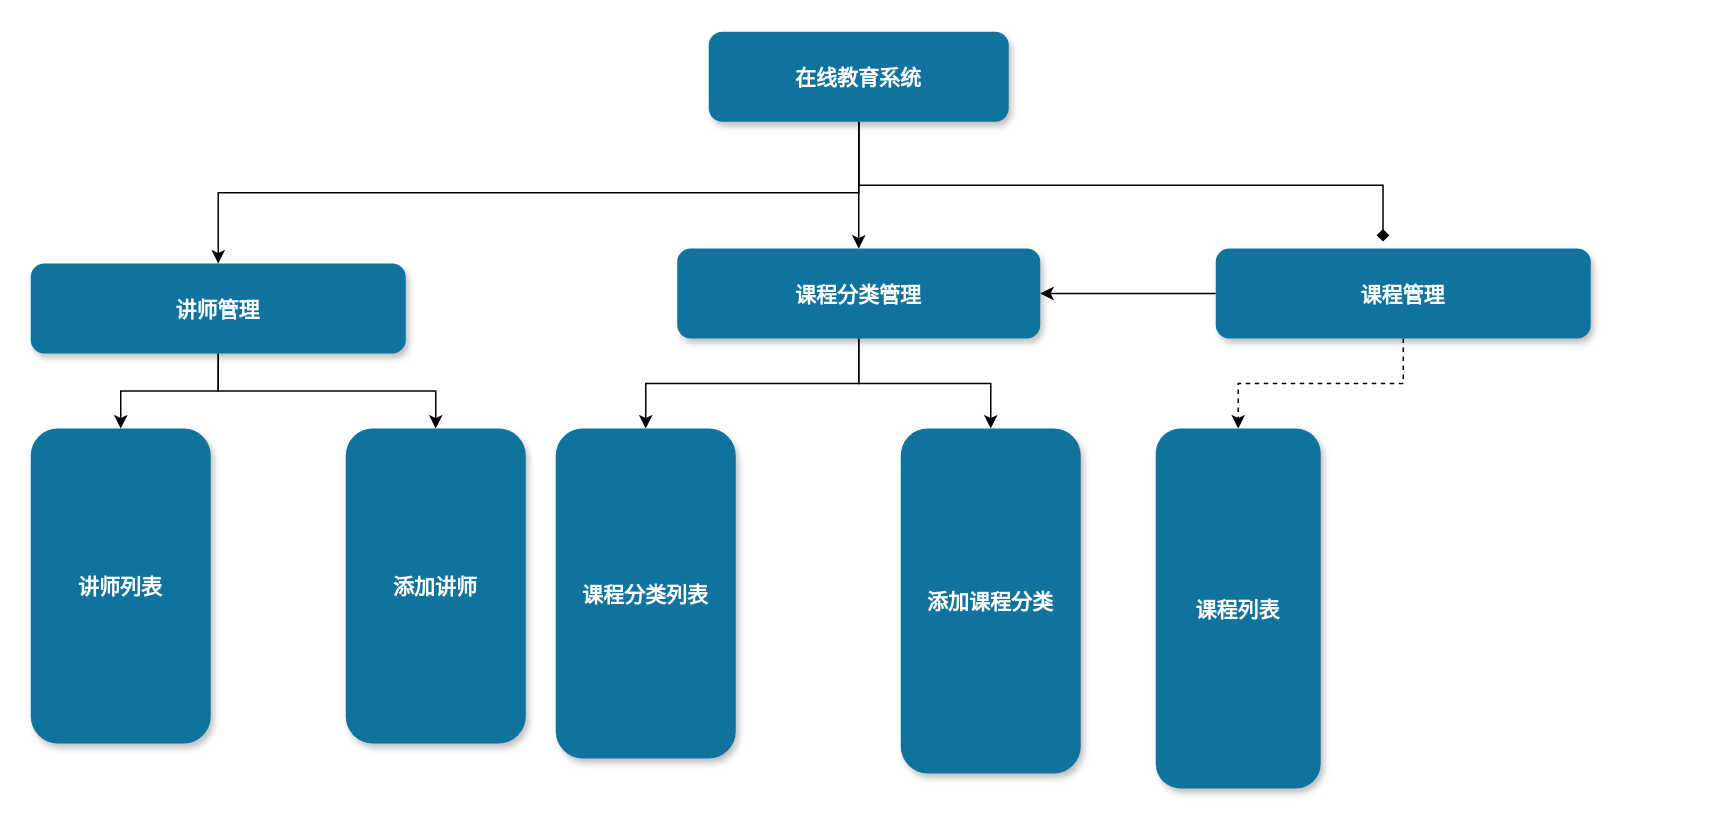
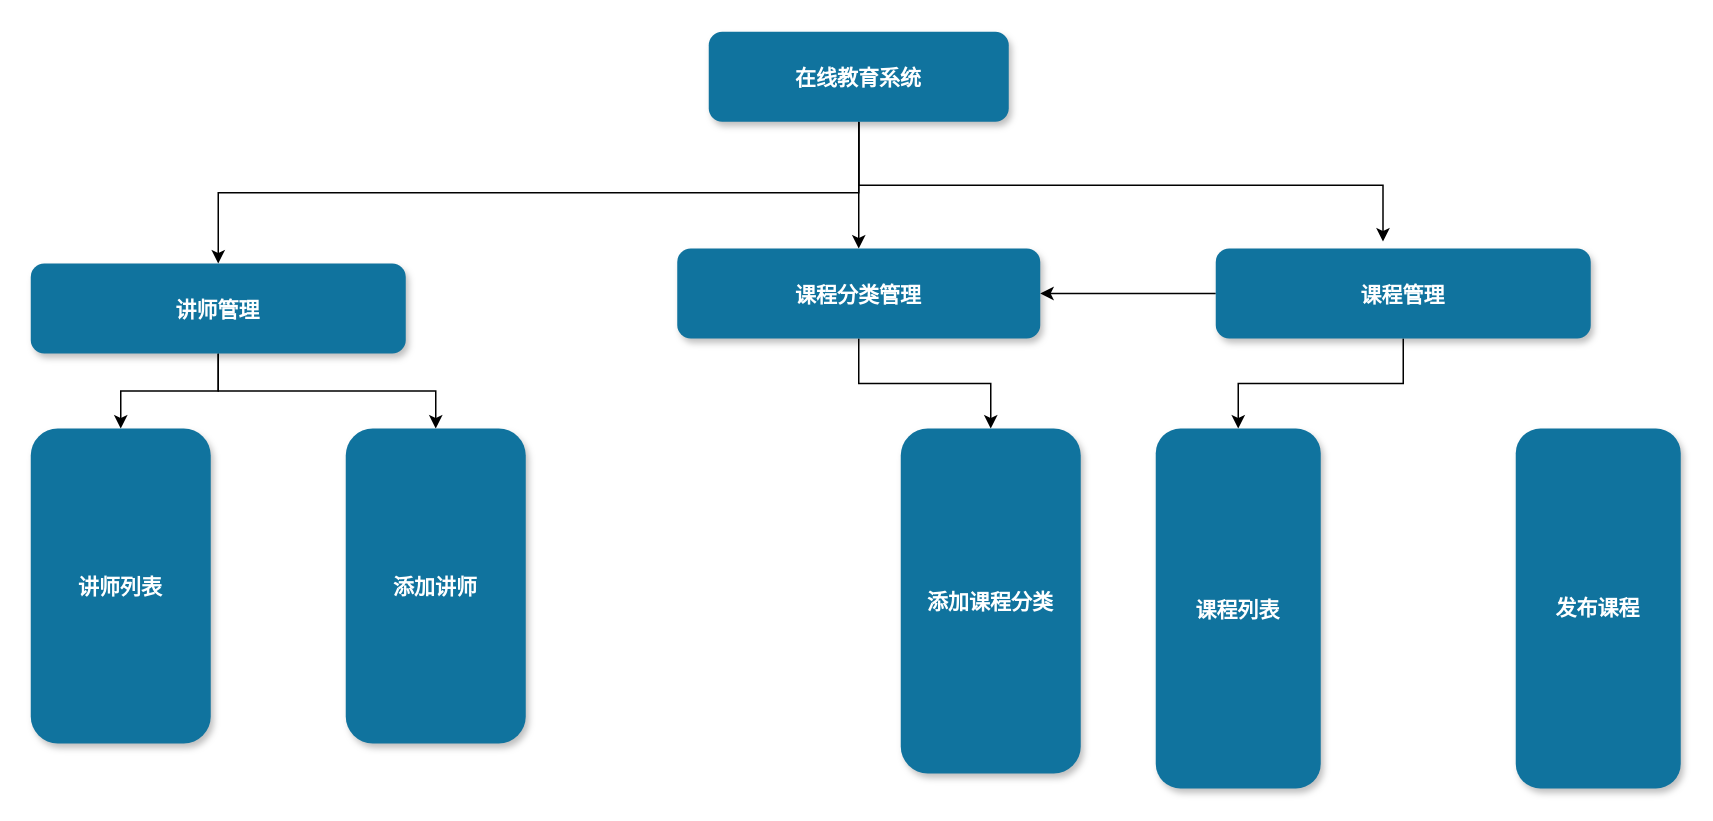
- <mxCell id="3" style="edgeStyle=orthogonalEdgeStyle;rounded=0;orthogonalLoop=1;jettySize=auto;html=1;exitX=0.5;exitY=1;exitDx=0;exitDy=0;entryX=0.446;entryY=-0.077;entryDx=0;entryDy=0;entryPerimeter=0;endArrow=diamond;" parent="1" source="5" target="18" edge="1"><mxGeometry relative="1" as="geometry" /></mxCell>
+ <mxCell id="3" style="edgeStyle=orthogonalEdgeStyle;rounded=0;orthogonalLoop=1;jettySize=auto;html=1;exitX=0.5;exitY=1;exitDx=0;exitDy=0;entryX=0.446;entryY=-0.077;entryDx=0;entryDy=0;entryPerimeter=0;" parent="1" source="5" target="18" edge="1"><mxGeometry relative="1" as="geometry" /></mxCell>
- <mxCell id="11" style="edgeStyle=orthogonalEdgeStyle;rounded=0;orthogonalLoop=1;jettySize=auto;html=1;exitX=0.5;exitY=1;exitDx=0;exitDy=0;entryX=0.5;entryY=0;entryDx=0;entryDy=0;" parent="1" source="13" target="14" edge="1"><mxGeometry relative="1" as="geometry" /></mxCell>
- <mxCell id="16" value="" style="edgeStyle=orthogonalEdgeStyle;rounded=0;orthogonalLoop=1;jettySize=auto;html=1;dashed=1;" parent="1" source="18" target="19" edge="1"><mxGeometry relative="1" as="geometry" /></mxCell>
+ <mxCell id="16" value="" style="edgeStyle=orthogonalEdgeStyle;rounded=0;orthogonalLoop=1;jettySize=auto;html=1;" parent="1" source="18" target="19" edge="1"><mxGeometry relative="1" as="geometry" /></mxCell>
- <mxCell id="14" value="课程分类列表" style="rounded=1;fillColor=#10739E;strokeColor=none;shadow=1;gradientColor=none;fontStyle=1;fontColor=#FFFFFF;fontSize=14;" parent="1" vertex="1"><mxGeometry x="370" y="285" width="120" height="220" as="geometry" /></mxCell>
+ <mxCell id="20" value="发布课程" style="whiteSpace=wrap;html=1;fontSize=14;fillColor=#10739E;strokeColor=none;fontColor=#FFFFFF;rounded=1;shadow=1;gradientColor=none;fontStyle=1;" parent="1" vertex="1"><mxGeometry x="1010" y="285" width="110" height="240" as="geometry" /></mxCell>
